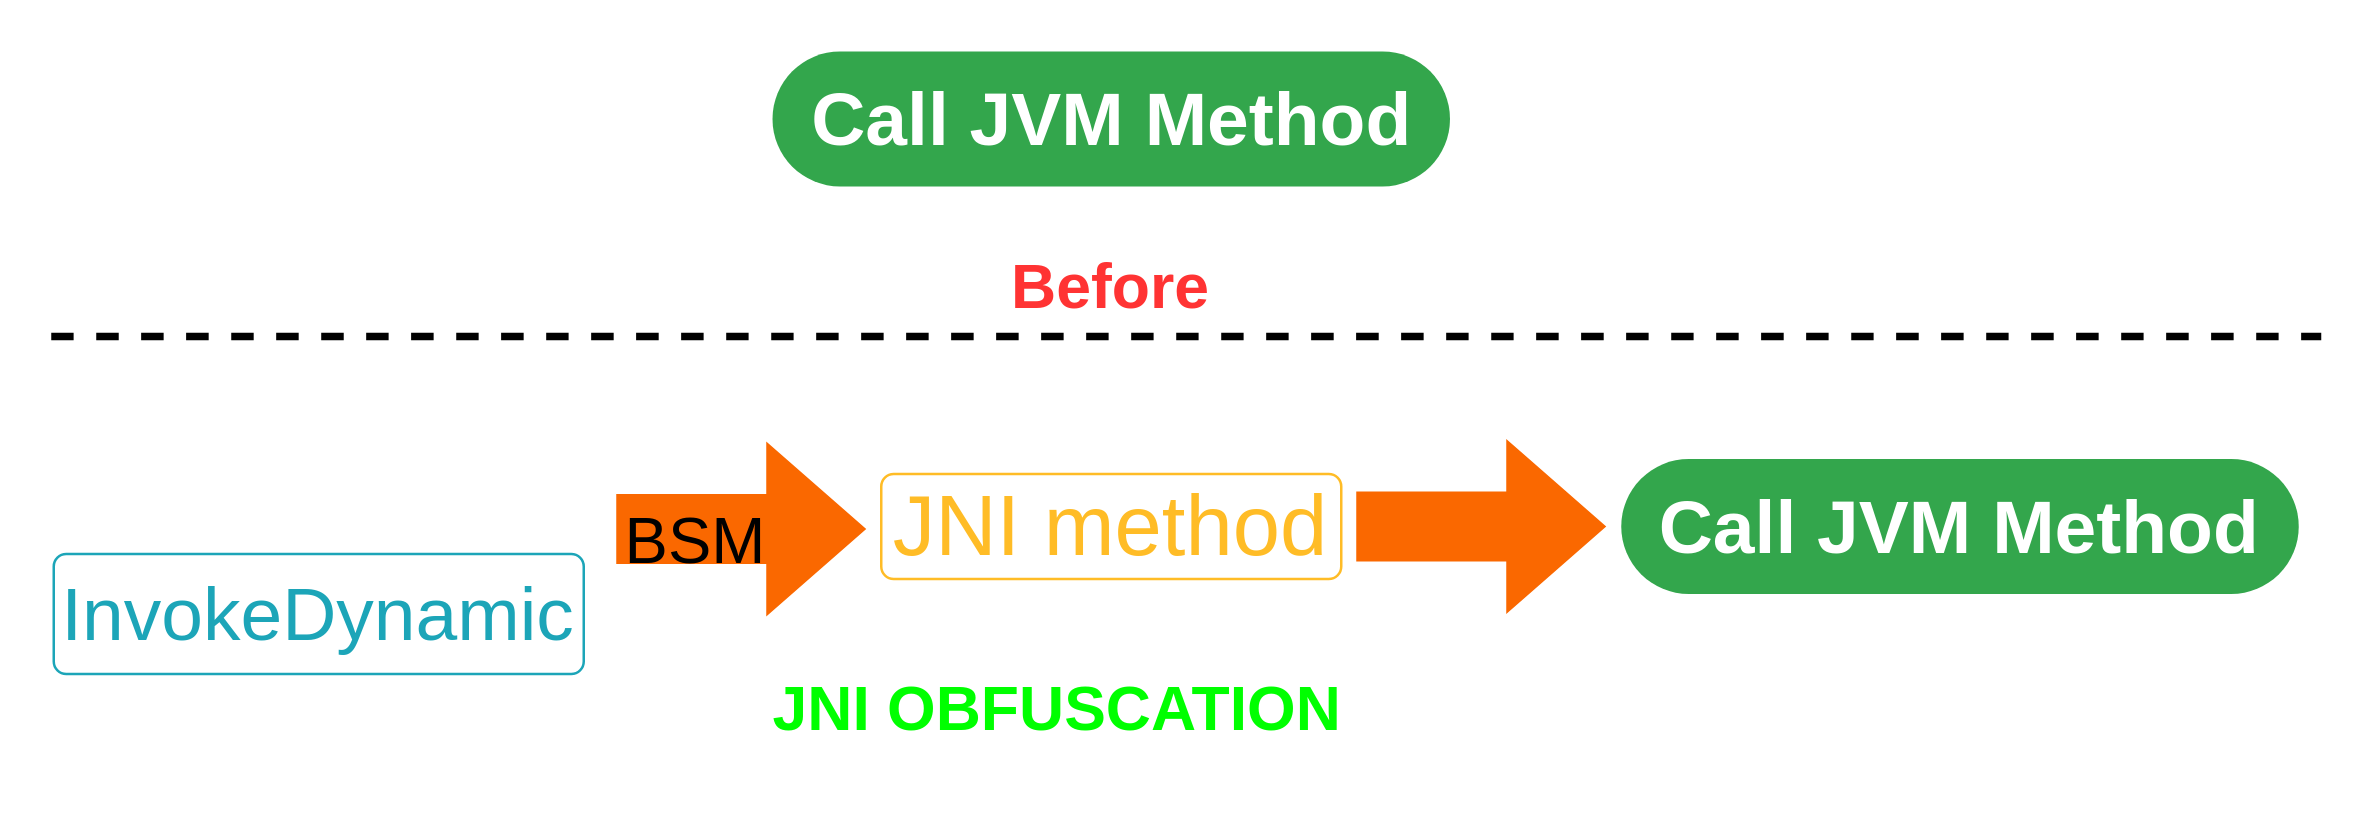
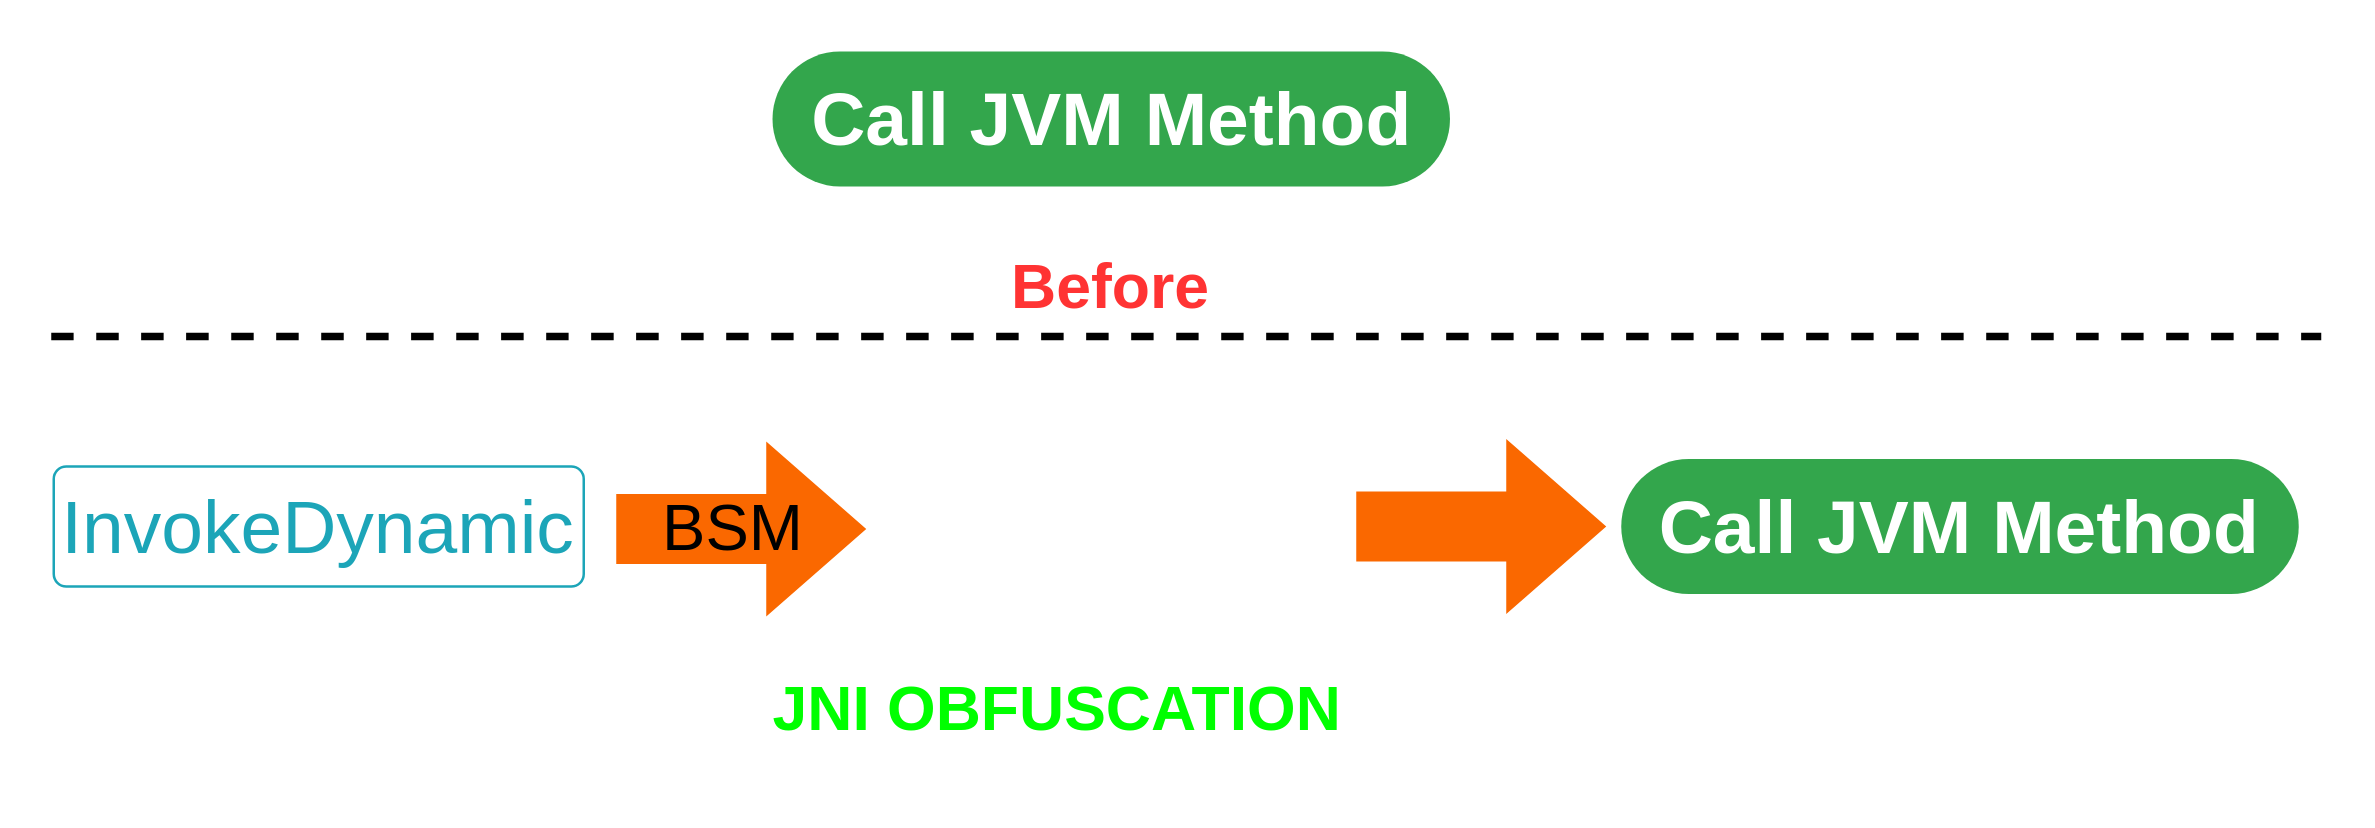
- <mxCell id="2" value="&lt;font style=&quot;font-size: 34px;&quot;&gt;JNI method&lt;/font&gt;" style="html=1;shadow=0;dashed=0;shape=mxgraph.bootstrap.rrect;rSize=5;strokeColor=#FFBC26;strokeWidth=1;fillColor=none;fontColor=#FFBC26;whiteSpace=wrap;align=center;verticalAlign=middle;spacingLeft=0;fontStyle=0;fontSize=34;spacing=5;hachureGap=4;" parent="1" vertex="1"><mxGeometry x="352" y="189" width="184" height="42" as="geometry" /></mxCell>
- <mxCell id="6" value="BSM" style="text;strokeColor=none;fillColor=none;html=1;align=center;verticalAlign=middle;whiteSpace=wrap;rounded=0;hachureGap=4;fontSize=26;" vertex="1" parent="1"><mxGeometry x="248" y="201" width="60" height="30" as="geometry" /></mxCell>
+ <mxCell id="6" value="BSM" style="text;strokeColor=none;fillColor=none;html=1;align=center;verticalAlign=middle;whiteSpace=wrap;rounded=0;hachureGap=4;fontSize=26;" vertex="1" parent="1"><mxGeometry x="263" y="196" width="60" height="30" as="geometry" /></mxCell>
- <mxCell id="3" value="InvokeDynamic" style="html=1;shadow=0;dashed=0;shape=mxgraph.bootstrap.rrect;rSize=5;strokeColor=#1CA5B8;strokeWidth=1;fillColor=none;fontColor=#1CA5B8;whiteSpace=wrap;align=center;verticalAlign=middle;spacingLeft=0;fontStyle=0;fontSize=30;spacing=5;hachureGap=4;" parent="1" vertex="1"><mxGeometry x="21" y="221" width="212" height="48" as="geometry" /></mxCell>
+ <mxCell id="3" value="InvokeDynamic" style="html=1;shadow=0;dashed=0;shape=mxgraph.bootstrap.rrect;rSize=5;strokeColor=#1CA5B8;strokeWidth=1;fillColor=none;fontColor=#1CA5B8;whiteSpace=wrap;align=center;verticalAlign=middle;spacingLeft=0;fontStyle=0;fontSize=30;spacing=5;hachureGap=4;" parent="1" vertex="1"><mxGeometry x="21" y="186" width="212" height="48" as="geometry" /></mxCell>
